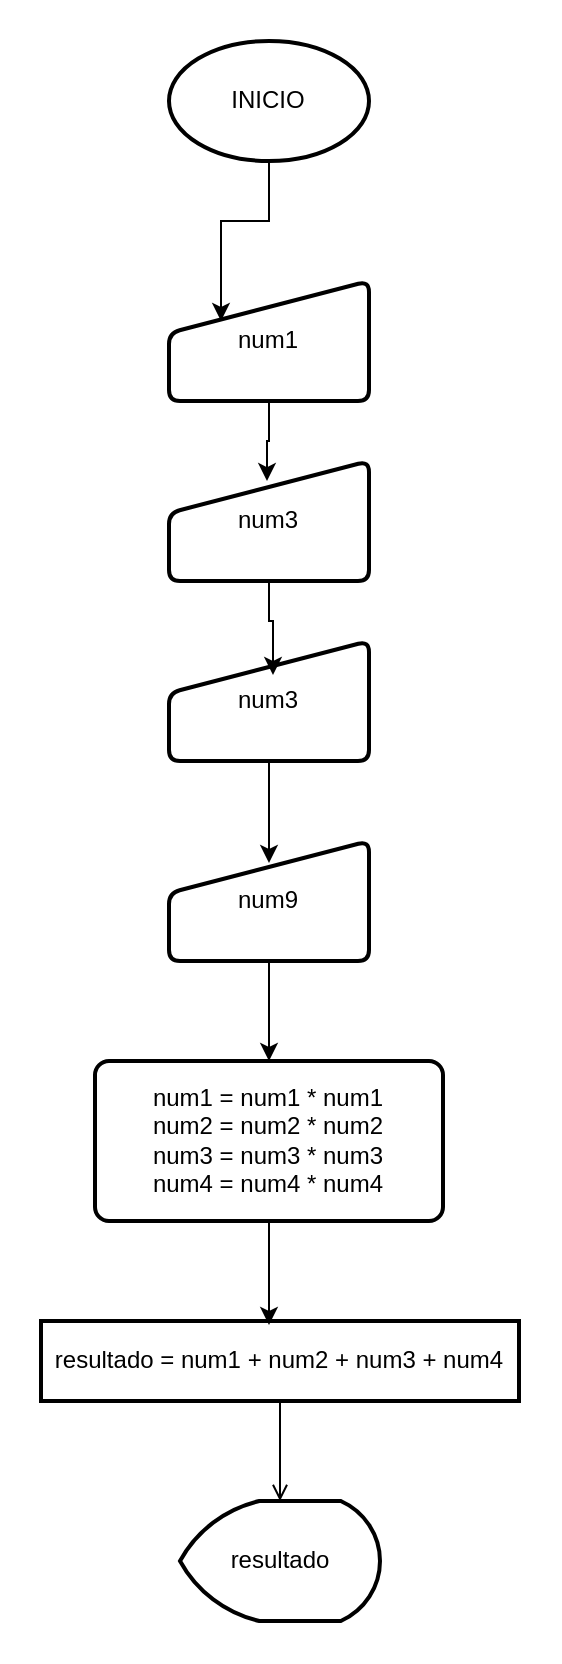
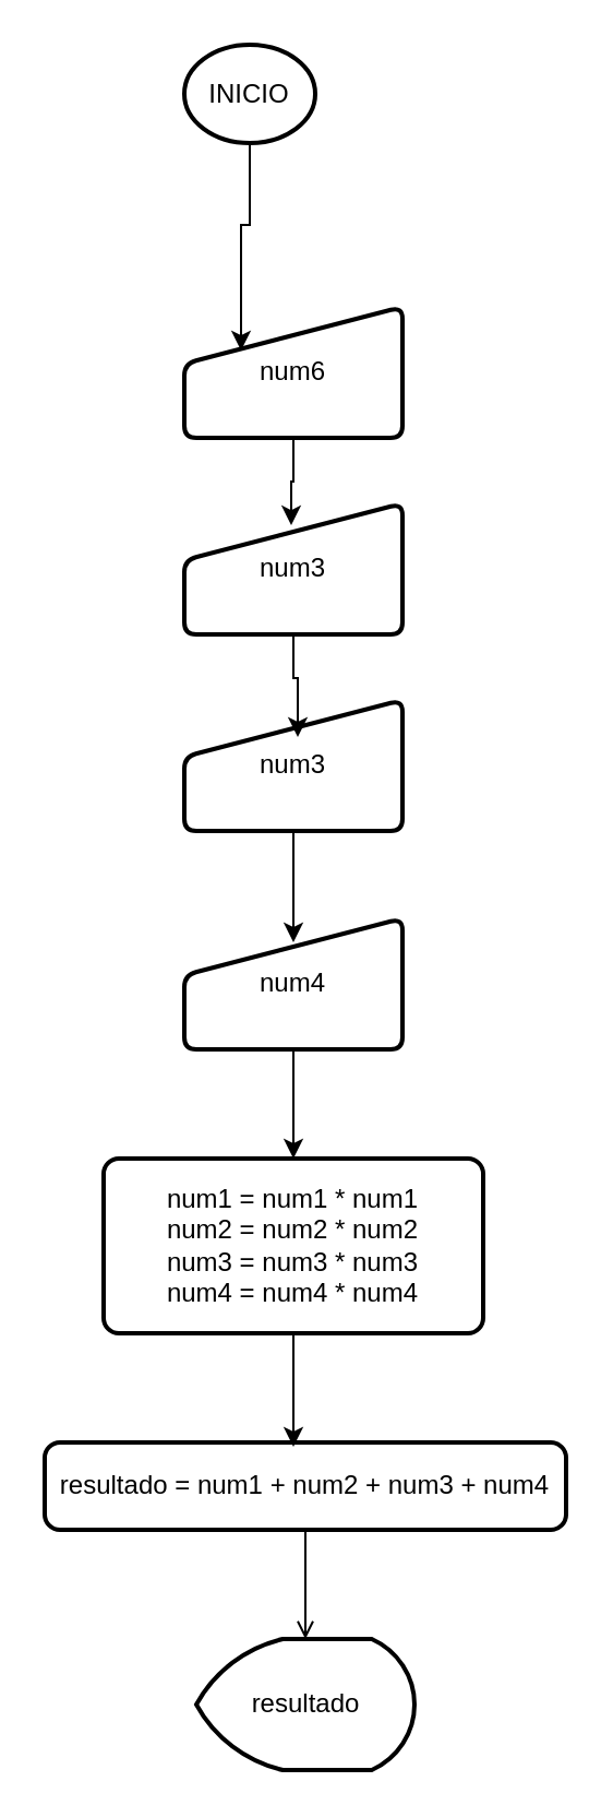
- <mxCell id="2" value="INICIO" style="strokeWidth=2;html=1;shape=mxgraph.flowchart.start_1;whiteSpace=wrap;" vertex="1" parent="1"><mxGeometry x="84" y="20" width="100" height="60" as="geometry" /></mxCell>
+ <mxCell id="2" value="INICIO" style="strokeWidth=2;html=1;shape=mxgraph.flowchart.start_1;whiteSpace=wrap;" vertex="1" parent="1"><mxGeometry x="84" y="20" width="60" height="45" as="geometry" /></mxCell>
- <mxCell id="3" value="num1" style="html=1;strokeWidth=2;shape=manualInput;whiteSpace=wrap;rounded=1;size=26;arcSize=11;" vertex="1" parent="1"><mxGeometry x="84" y="140" width="100" height="60" as="geometry" /></mxCell>
+ <mxCell id="3" value="num6" style="html=1;strokeWidth=2;shape=manualInput;whiteSpace=wrap;rounded=1;size=26;arcSize=11;" vertex="1" parent="1"><mxGeometry x="84" y="140" width="100" height="60" as="geometry" /></mxCell>
- <mxCell id="7" value="num9" style="html=1;strokeWidth=2;shape=manualInput;whiteSpace=wrap;rounded=1;size=26;arcSize=11;" vertex="1" parent="1"><mxGeometry x="84" y="420" width="100" height="60" as="geometry" /></mxCell>
+ <mxCell id="7" value="num4" style="html=1;strokeWidth=2;shape=manualInput;whiteSpace=wrap;rounded=1;size=26;arcSize=11;" vertex="1" parent="1"><mxGeometry x="84" y="420" width="100" height="60" as="geometry" /></mxCell>
- <mxCell id="14" value="resultado = num1 + num2 + num3 + num4" style="whiteSpace=wrap;html=1;absoluteArcSize=1;arcSize=14;strokeWidth=2;rounded=0;" vertex="1" parent="1"><mxGeometry x="20" y="660" width="239" height="40" as="geometry" /></mxCell>
+ <mxCell id="14" value="resultado = num1 + num2 + num3 + num4" style="rounded=1;whiteSpace=wrap;html=1;absoluteArcSize=1;arcSize=14;strokeWidth=2;" vertex="1" parent="1"><mxGeometry x="20" y="660" width="239" height="40" as="geometry" /></mxCell>
